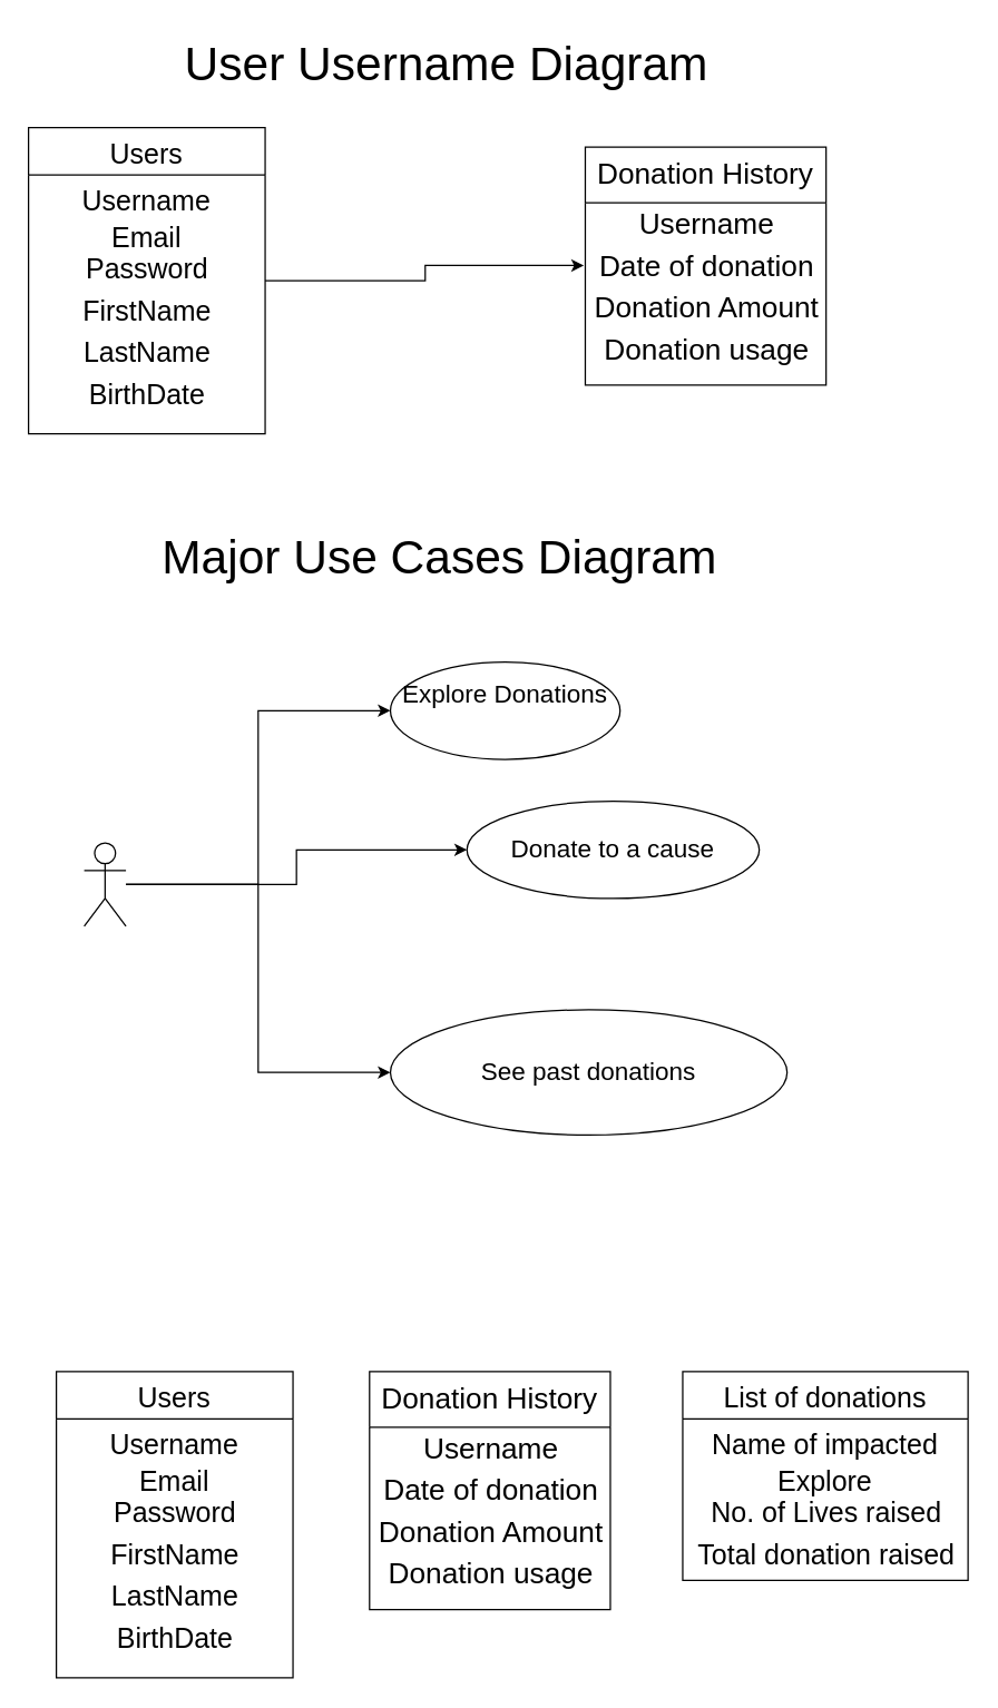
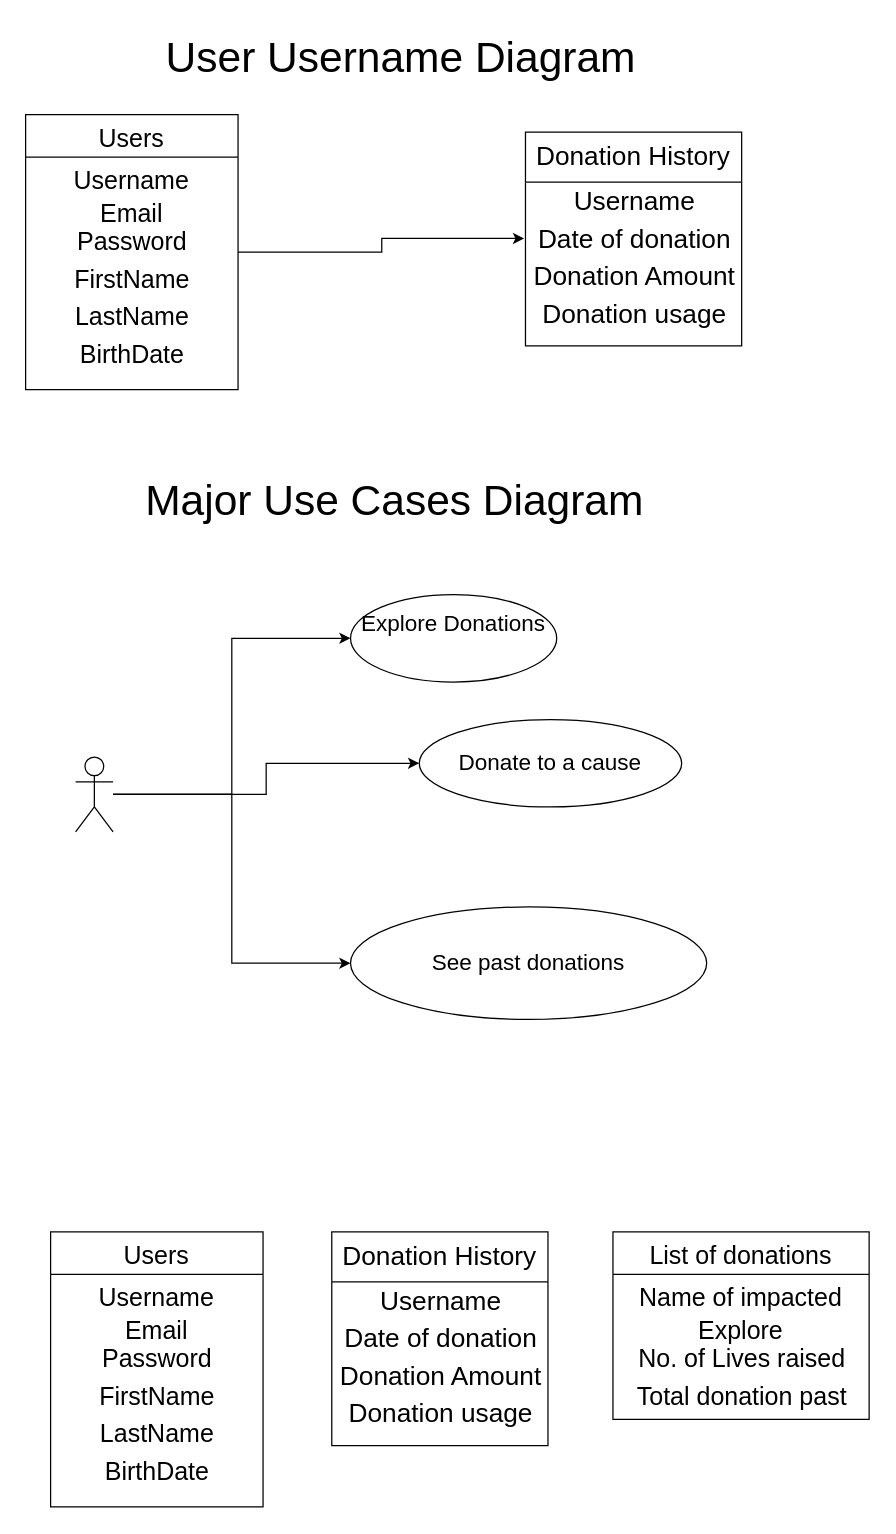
- <mxCell id="41" value="Total donation raised" style="text;html=1;resizable=0;autosize=1;align=center;verticalAlign=middle;points=[];fillColor=none;strokeColor=none;rounded=0;fontSize=20;" vertex="1" parent="37"><mxGeometry y="116" width="205" height="30" as="geometry" /></mxCell>
+ <mxCell id="41" value="Total donation past" style="text;html=1;resizable=0;autosize=1;align=center;verticalAlign=middle;points=[];fillColor=none;strokeColor=none;rounded=0;fontSize=20;" vertex="1" parent="37"><mxGeometry y="116" width="205" height="30" as="geometry" /></mxCell>
